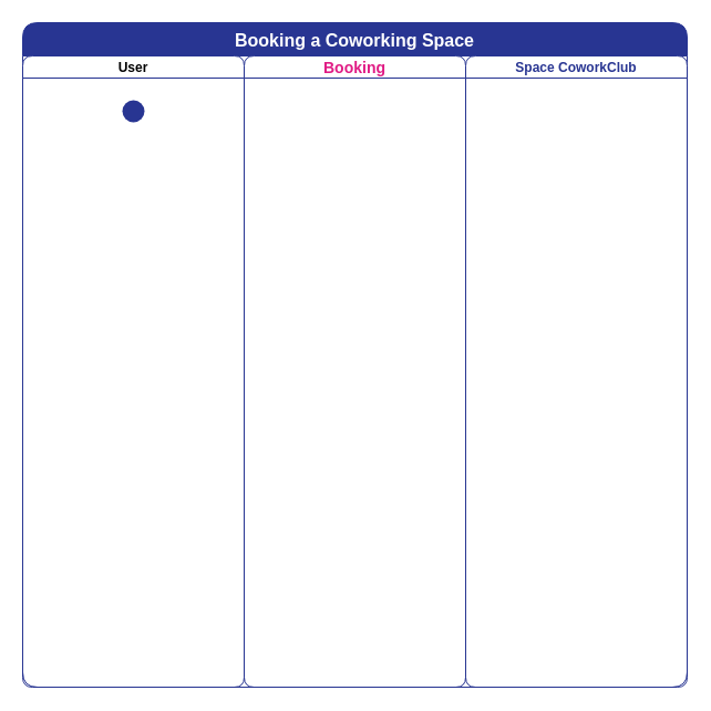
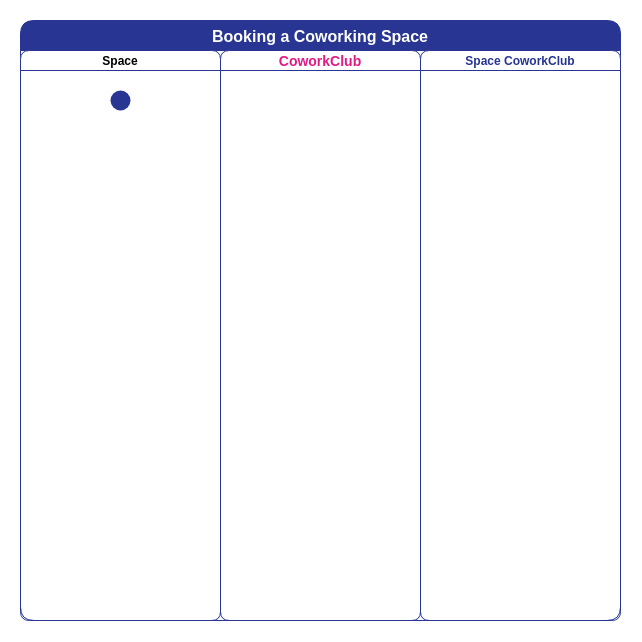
- <mxCell id="3" value="User" style="swimlane;startSize=20;rounded=1;strokeColor=#283592;" parent="2" vertex="1"><mxGeometry y="30" width="200" height="570" as="geometry" /></mxCell>
+ <mxCell id="3" value="Space" style="swimlane;startSize=20;rounded=1;strokeColor=#283592;" parent="2" vertex="1"><mxGeometry y="30" width="200" height="570" as="geometry" /></mxCell>
- <mxCell id="5" value="Booking" style="swimlane;startSize=20;rounded=1;fontColor=#e01b84;strokeColor=#283592;fontSize=14;" parent="2" vertex="1"><mxGeometry x="200" y="30" width="200" height="570" as="geometry" /></mxCell>
+ <mxCell id="5" value="CoworkClub" style="swimlane;startSize=20;rounded=1;fontColor=#e01b84;strokeColor=#283592;fontSize=14;" parent="2" vertex="1"><mxGeometry x="200" y="30" width="200" height="570" as="geometry" /></mxCell>
